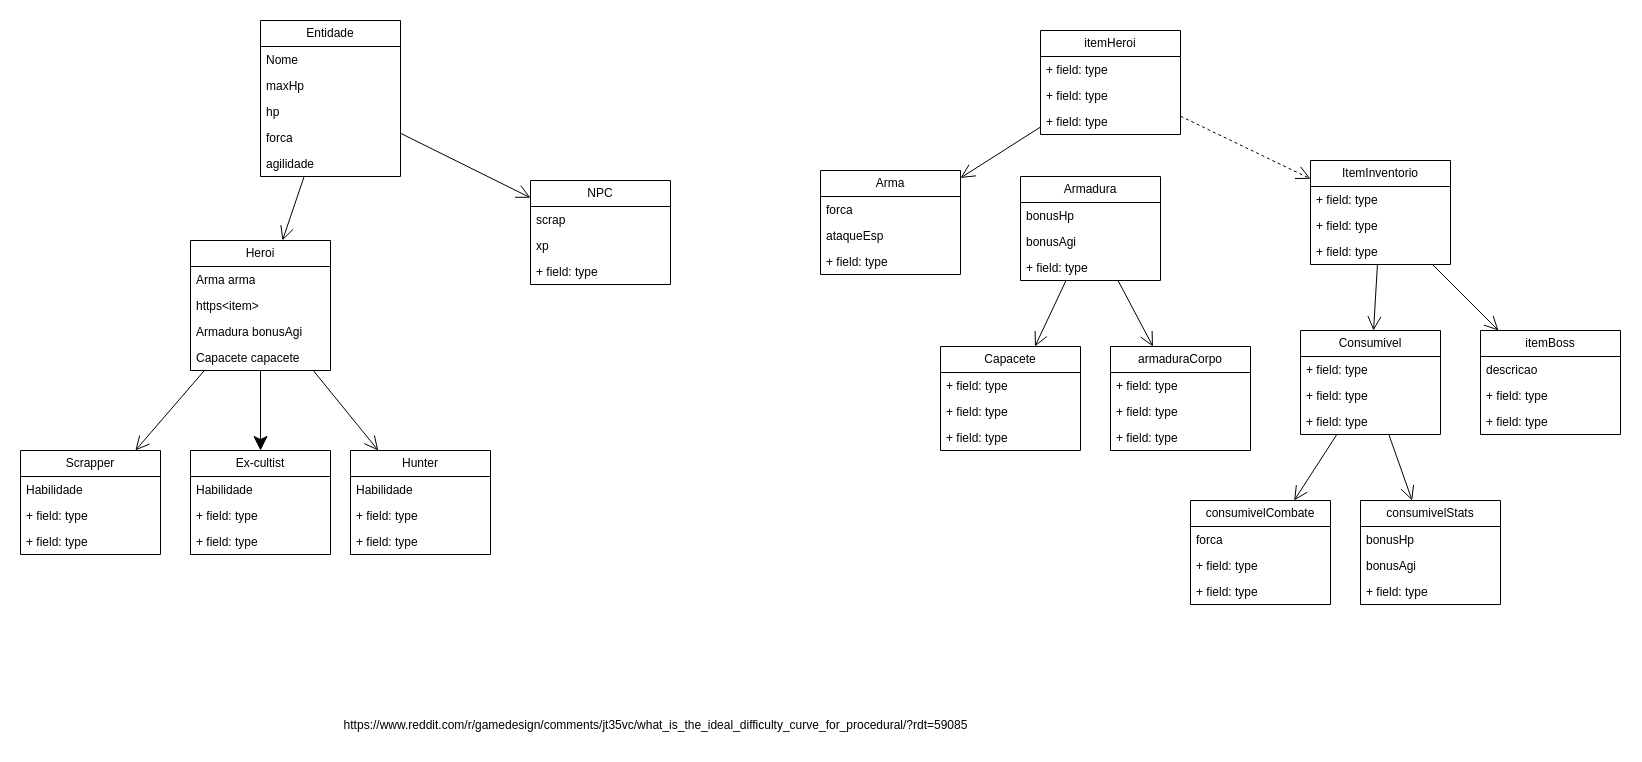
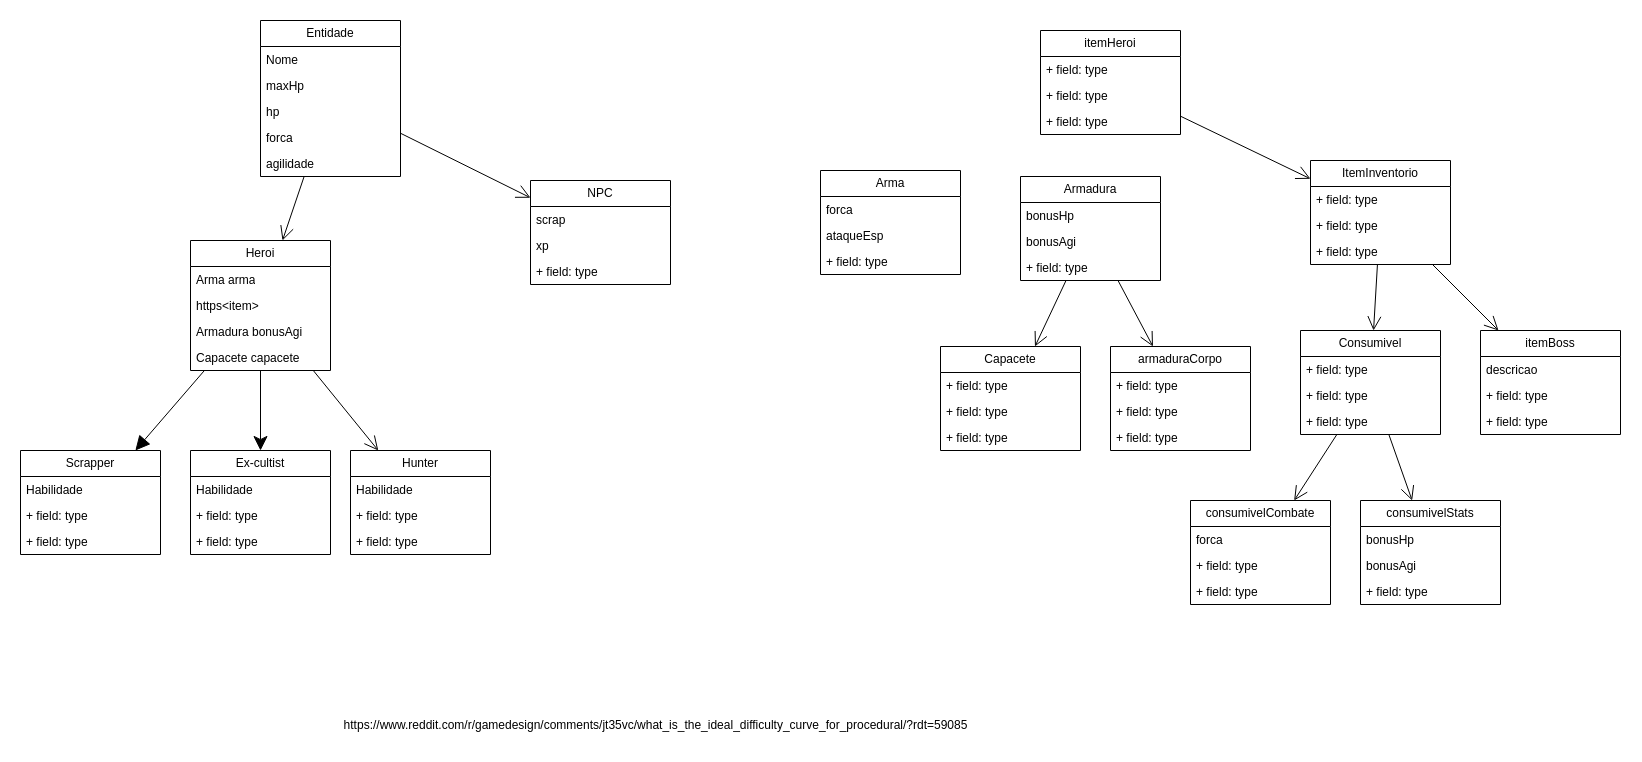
- <mxCell id="80" value="" style="endArrow=open;endFill=1;endSize=12;html=1;rounded=0;dashed=1;" edge="1" parent="1" source="34" target="54"><mxGeometry width="160" relative="1" as="geometry"><mxPoint x="1010" y="630" as="sourcePoint" /><mxPoint x="1170" y="630" as="targetPoint" /></mxGeometry></mxCell>
+ <mxCell id="80" value="" style="endArrow=open;endFill=1;endSize=12;html=1;rounded=0;" edge="1" parent="1" source="34" target="54"><mxGeometry width="160" relative="1" as="geometry"><mxPoint x="1010" y="630" as="sourcePoint" /><mxPoint x="1170" y="630" as="targetPoint" /></mxGeometry></mxCell>
- <mxCell id="81" value="" style="endArrow=open;endFill=1;endSize=12;html=1;rounded=0;" edge="1" parent="1" source="34" target="38"><mxGeometry width="160" relative="1" as="geometry"><mxPoint x="920" y="692" as="sourcePoint" /><mxPoint x="1190" y="650" as="targetPoint" /></mxGeometry></mxCell>
- <mxCell id="31" value="" style="endArrow=open;endFill=1;endSize=12;html=1;rounded=0;" edge="1" parent="1" source="8" target="19"><mxGeometry width="160" relative="1" as="geometry"><mxPoint x="80" y="380" as="sourcePoint" /><mxPoint x="240" y="380" as="targetPoint" /></mxGeometry></mxCell>
+ <mxCell id="31" value="" style="endArrow=block;endFill=1;endSize=12;html=1;rounded=0;" edge="1" parent="1" source="8" target="19"><mxGeometry width="160" relative="1" as="geometry"><mxPoint x="80" y="380" as="sourcePoint" /><mxPoint x="240" y="380" as="targetPoint" /></mxGeometry></mxCell>
